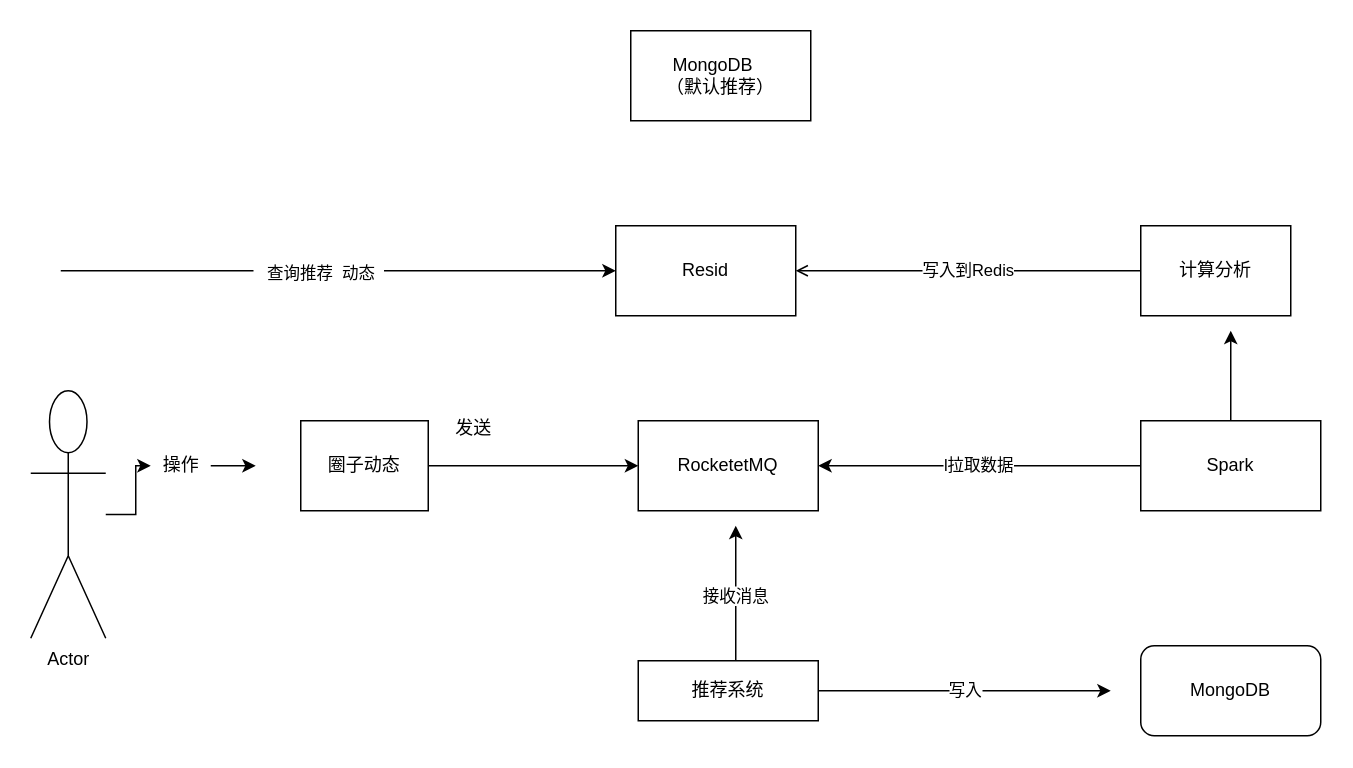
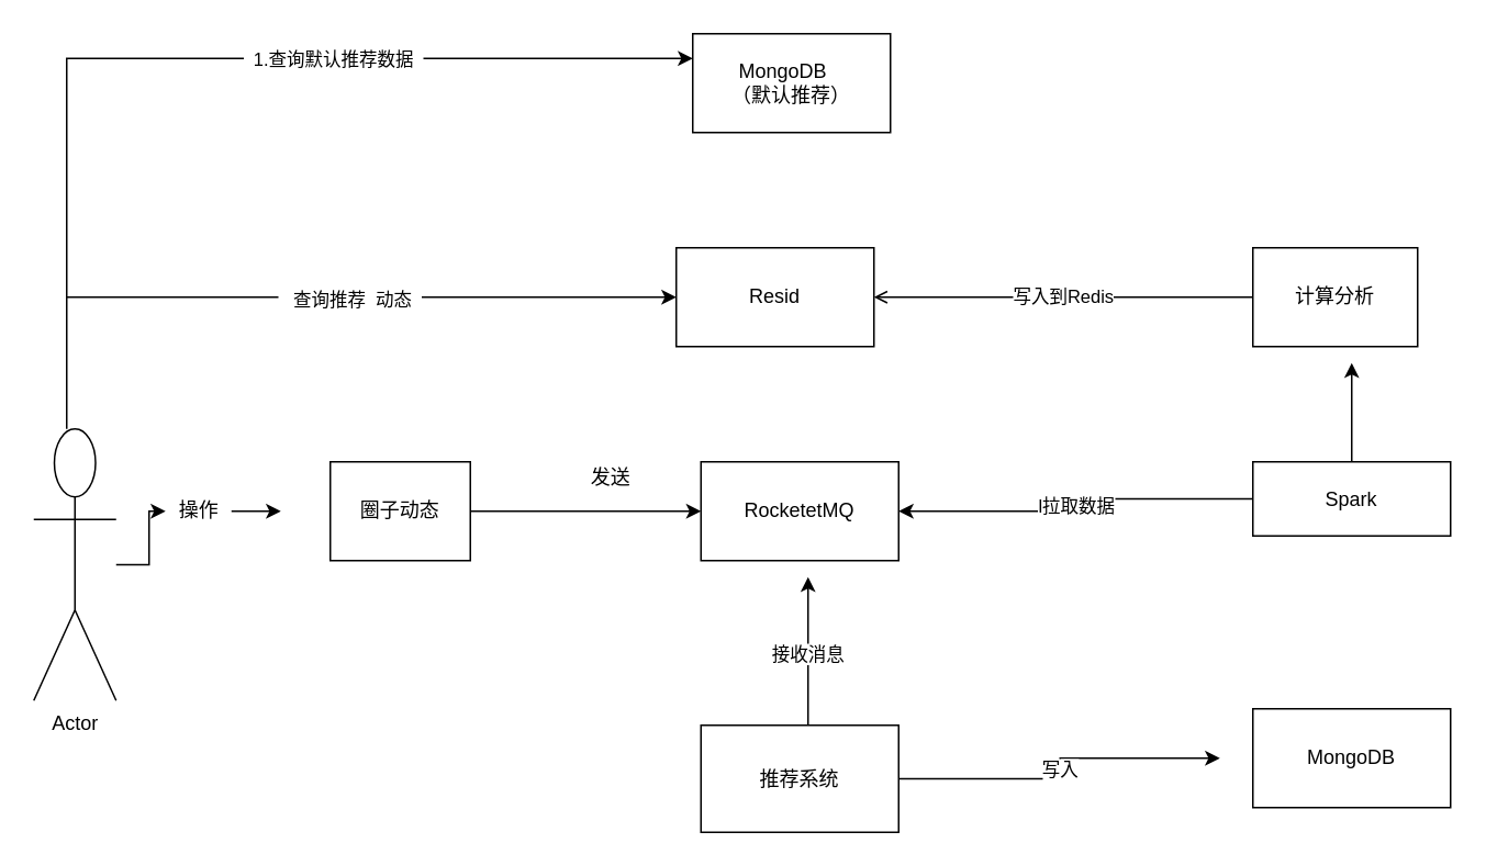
+ <mxCell id="3" style="edgeStyle=elbowEdgeStyle;rounded=0;orthogonalLoop=1;jettySize=auto;html=1;entryX=0;entryY=0.25;entryDx=0;entryDy=0;" edge="1" parent="1" source="5" target="8"><mxGeometry relative="1" as="geometry"><mxPoint x="40" y="40" as="targetPoint" /><Array as="points"><mxPoint x="40" y="70" /></Array></mxGeometry></mxCell>
+ <mxCell id="4" value="&amp;nbsp; 1.查询默认推荐数据&amp;nbsp;&amp;nbsp;" style="edgeLabel;html=1;align=center;verticalAlign=middle;resizable=0;points=[];" vertex="1" connectable="0" parent="3"><mxGeometry x="0.275" y="-1" relative="1" as="geometry"><mxPoint as="offset" /></mxGeometry></mxCell>
- <mxCell id="11" value="&lt;font style=&quot;font-size: 12px&quot;&gt;发送&lt;/font&gt;" style="text;html=1;align=center;verticalAlign=middle;resizable=0;points=[];autosize=1;" vertex="1" parent="1"><mxGeometry x="295" y="275" width="40" height="20" as="geometry" /></mxCell>
+ <mxCell id="11" value="&lt;font style=&quot;font-size: 12px&quot;&gt;发送&lt;/font&gt;" style="text;html=1;align=center;verticalAlign=middle;resizable=0;points=[];autosize=1;" vertex="1" parent="1"><mxGeometry x="350" y="280" width="40" height="20" as="geometry" /></mxCell>
- <mxCell id="20" value="Spark" style="whiteSpace=wrap;html=1;" vertex="1" parent="1"><mxGeometry x="760" y="280" width="120" height="60" as="geometry" /></mxCell>
+ <mxCell id="20" value="Spark" style="whiteSpace=wrap;html=1;" vertex="1" parent="1"><mxGeometry x="760" y="280" width="120" height="45" as="geometry" /></mxCell>
- <mxCell id="16" value="推荐系统" style="whiteSpace=wrap;html=1;" vertex="1" parent="1"><mxGeometry x="425" y="440" width="120" height="40" as="geometry" /></mxCell>
+ <mxCell id="16" value="推荐系统" style="whiteSpace=wrap;html=1;" vertex="1" parent="1"><mxGeometry x="425" y="440" width="120" height="65" as="geometry" /></mxCell>
- <mxCell id="17" value="MongoDB" style="whiteSpace=wrap;html=1;rounded=1;" vertex="1" parent="1"><mxGeometry x="760" y="430" width="120" height="60" as="geometry" /></mxCell>
+ <mxCell id="17" value="MongoDB" style="whiteSpace=wrap;html=1;" vertex="1" parent="1"><mxGeometry x="760" y="430" width="120" height="60" as="geometry" /></mxCell>
